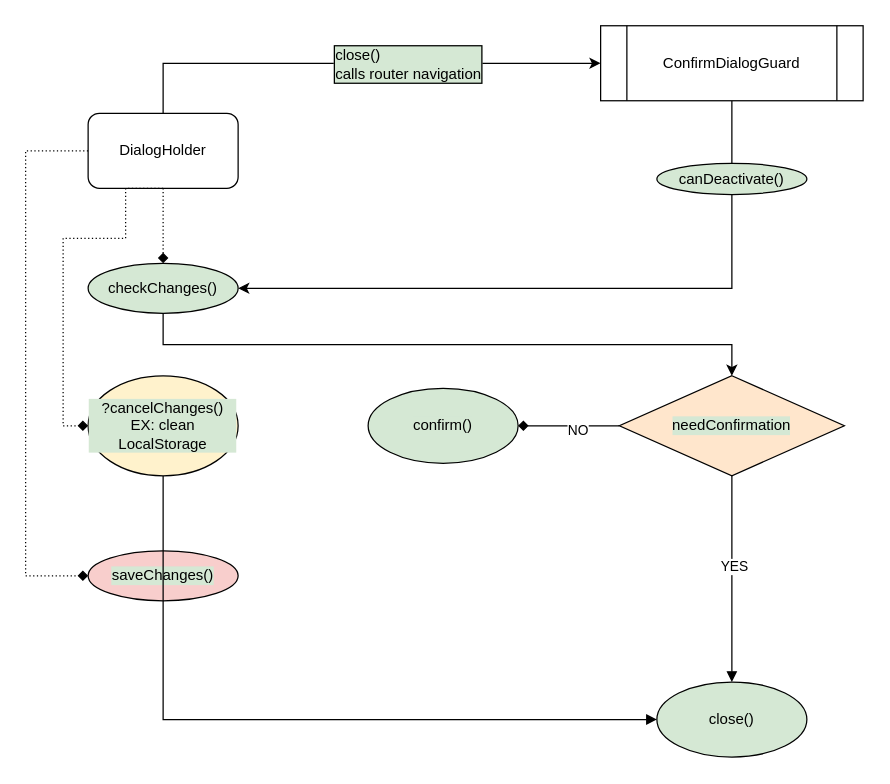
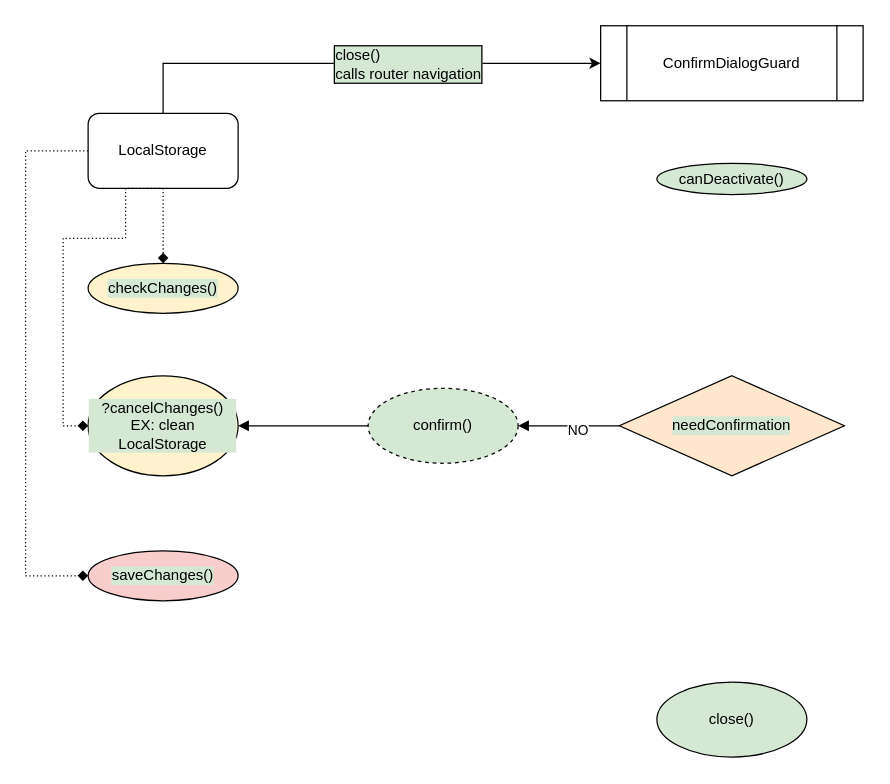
- <mxCell id="7" value="DialogHolder" style="rounded=1;whiteSpace=wrap;html=1;" vertex="1" parent="1"><mxGeometry x="70" y="90" width="120" height="60" as="geometry" /></mxCell>
+ <mxCell id="7" value="LocalStorage" style="rounded=1;whiteSpace=wrap;html=1;" vertex="1" parent="1"><mxGeometry x="70" y="90" width="120" height="60" as="geometry" /></mxCell>
- <mxCell id="10" value="checkChanges()" style="ellipse;whiteSpace=wrap;html=1;labelBackgroundColor=#D5E8D4;align=center;fillColor=#D5E8D4;" vertex="1" parent="1"><mxGeometry x="70" y="210" width="120" height="40" as="geometry" /></mxCell>
+ <mxCell id="10" value="checkChanges()" style="ellipse;whiteSpace=wrap;html=1;labelBackgroundColor=#D5E8D4;align=center;fillColor=#fff2cc;" vertex="1" parent="1"><mxGeometry x="70" y="210" width="120" height="40" as="geometry" /></mxCell>
- <mxCell id="2" style="edgeStyle=orthogonalEdgeStyle;rounded=0;orthogonalLoop=1;jettySize=auto;html=1;exitX=0.5;exitY=1;exitDx=0;exitDy=0;" edge="1" parent="1" source="3" target="10"><mxGeometry relative="1" as="geometry"><Array as="points"><mxPoint x="585" y="230" /></Array></mxGeometry></mxCell>
- <mxCell id="9" style="edgeStyle=orthogonalEdgeStyle;rounded=0;orthogonalLoop=1;jettySize=auto;html=1;exitX=0.5;exitY=1;exitDx=0;exitDy=0;entryX=0.5;entryY=0;entryDx=0;entryDy=0;" edge="1" parent="1" source="10" target="15"><mxGeometry relative="1" as="geometry" /></mxCell>
+ <mxCell id="16" style="edgeStyle=orthogonalEdgeStyle;rounded=0;orthogonalLoop=1;jettySize=auto;html=1;exitX=0;exitY=0.5;exitDx=0;exitDy=0;entryX=1;entryY=0.5;entryDx=0;entryDy=0;endArrow=block;endFill=1;" edge="1" parent="1" source="17" target="22"><mxGeometry relative="1" as="geometry" /></mxCell>
- <mxCell id="17" value="confirm()" style="ellipse;whiteSpace=wrap;html=1;fillColor=#D5E8D4;labelBackgroundColor=#D5E8D4;" vertex="1" parent="1"><mxGeometry x="294" y="310" width="120" height="60" as="geometry" /></mxCell>
+ <mxCell id="17" value="confirm()" style="ellipse;whiteSpace=wrap;html=1;fillColor=#D5E8D4;labelBackgroundColor=#D5E8D4;dashed=1;" vertex="1" parent="1"><mxGeometry x="294" y="310" width="120" height="60" as="geometry" /></mxCell>
- <mxCell id="11" value="" style="edgeStyle=orthogonalEdgeStyle;rounded=0;orthogonalLoop=1;jettySize=auto;html=1;endArrow=diamond;endFill=1;" edge="1" parent="1" source="15" target="17"><mxGeometry relative="1" as="geometry" /></mxCell>
+ <mxCell id="11" value="" style="edgeStyle=orthogonalEdgeStyle;rounded=0;orthogonalLoop=1;jettySize=auto;html=1;endArrow=block;endFill=1;" edge="1" parent="1" source="15" target="17"><mxGeometry relative="1" as="geometry" /></mxCell>
- <mxCell id="13" style="edgeStyle=orthogonalEdgeStyle;rounded=0;orthogonalLoop=1;jettySize=auto;html=1;exitX=0.5;exitY=1;exitDx=0;exitDy=0;entryX=0.5;entryY=0;entryDx=0;entryDy=0;endArrow=block;endFill=1;" edge="1" parent="1" source="15" target="18"><mxGeometry relative="1" as="geometry" /></mxCell>
- <mxCell id="14" value="YES" style="edgeLabel;html=1;align=center;verticalAlign=middle;resizable=0;points=[];" vertex="1" connectable="0" parent="13"><mxGeometry x="-0.127" y="1" relative="1" as="geometry"><mxPoint as="offset" /></mxGeometry></mxCell>
- <mxCell id="21" style="edgeStyle=orthogonalEdgeStyle;rounded=0;orthogonalLoop=1;jettySize=auto;html=1;exitX=0.5;exitY=1;exitDx=0;exitDy=0;entryX=0;entryY=0.5;entryDx=0;entryDy=0;endArrow=block;endFill=1;" edge="1" parent="1" source="22" target="18"><mxGeometry relative="1" as="geometry" /></mxCell>
